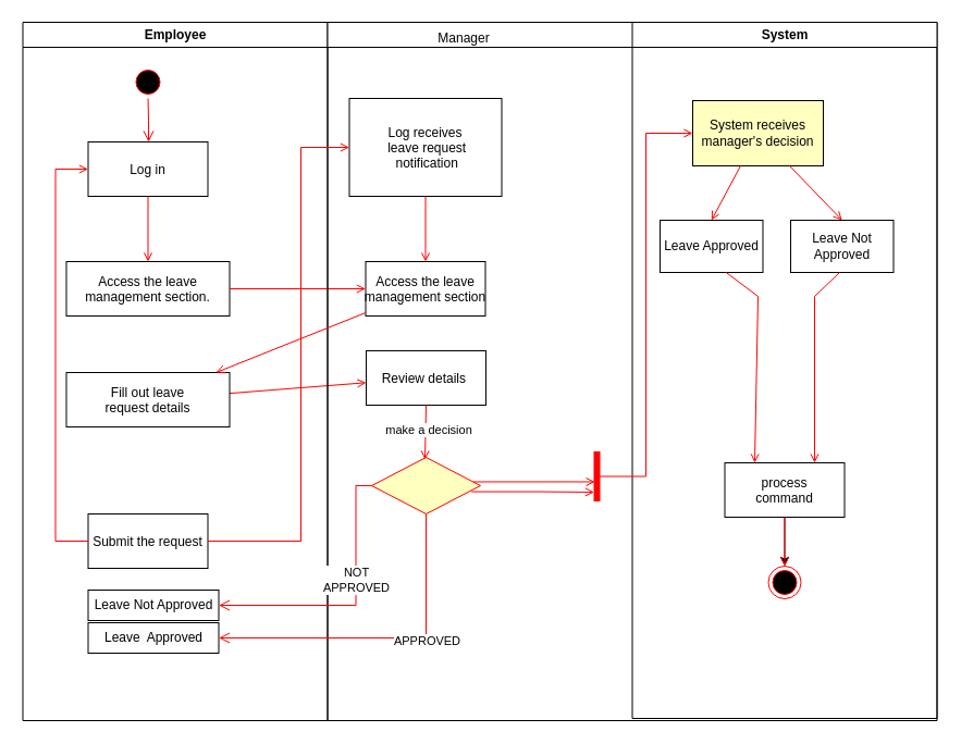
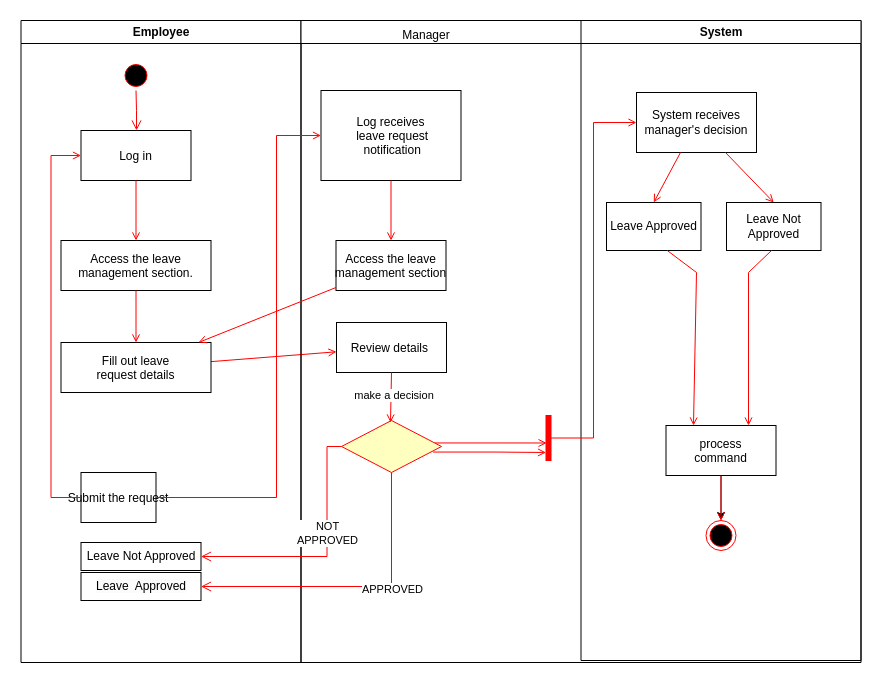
- <mxCell id="40" value="System receives manager's decision" style="rounded=0;whiteSpace=wrap;html=1;fillColor=#ffffc0;" parent="1" vertex="1"><mxGeometry x="636" y="92" width="120" height="60" as="geometry" /></mxCell>
+ <mxCell id="40" value="System receives manager's decision" style="rounded=0;whiteSpace=wrap;html=1;" parent="1" vertex="1"><mxGeometry x="636" y="92" width="120" height="60" as="geometry" /></mxCell>
- <mxCell id="11" value="" style="endArrow=open;strokeColor=#FF0000;endFill=1;rounded=0;" parent="2" source="6" target="17" edge="1"><mxGeometry relative="1" as="geometry"><mxPoint x="279.5" y="398" as="sourcePoint" /><mxPoint x="279.5" y="580" as="targetPoint" /></mxGeometry></mxCell>
+ <mxCell id="11" value="" style="endArrow=open;strokeColor=#FF0000;endFill=1;rounded=0" parent="2" source="6" target="12" edge="1"><mxGeometry relative="1" as="geometry"><mxPoint x="279.5" y="398" as="sourcePoint" /><mxPoint x="279.5" y="580" as="targetPoint" /></mxGeometry></mxCell>
- <mxCell id="8" value="Submit the request" style="" parent="2" vertex="1"><mxGeometry x="60" y="452" width="110" height="50" as="geometry" /></mxCell>
+ <mxCell id="8" value="Submit the request" style="" parent="2" vertex="1"><mxGeometry x="60" y="452" width="75" height="50" as="geometry" /></mxCell>
